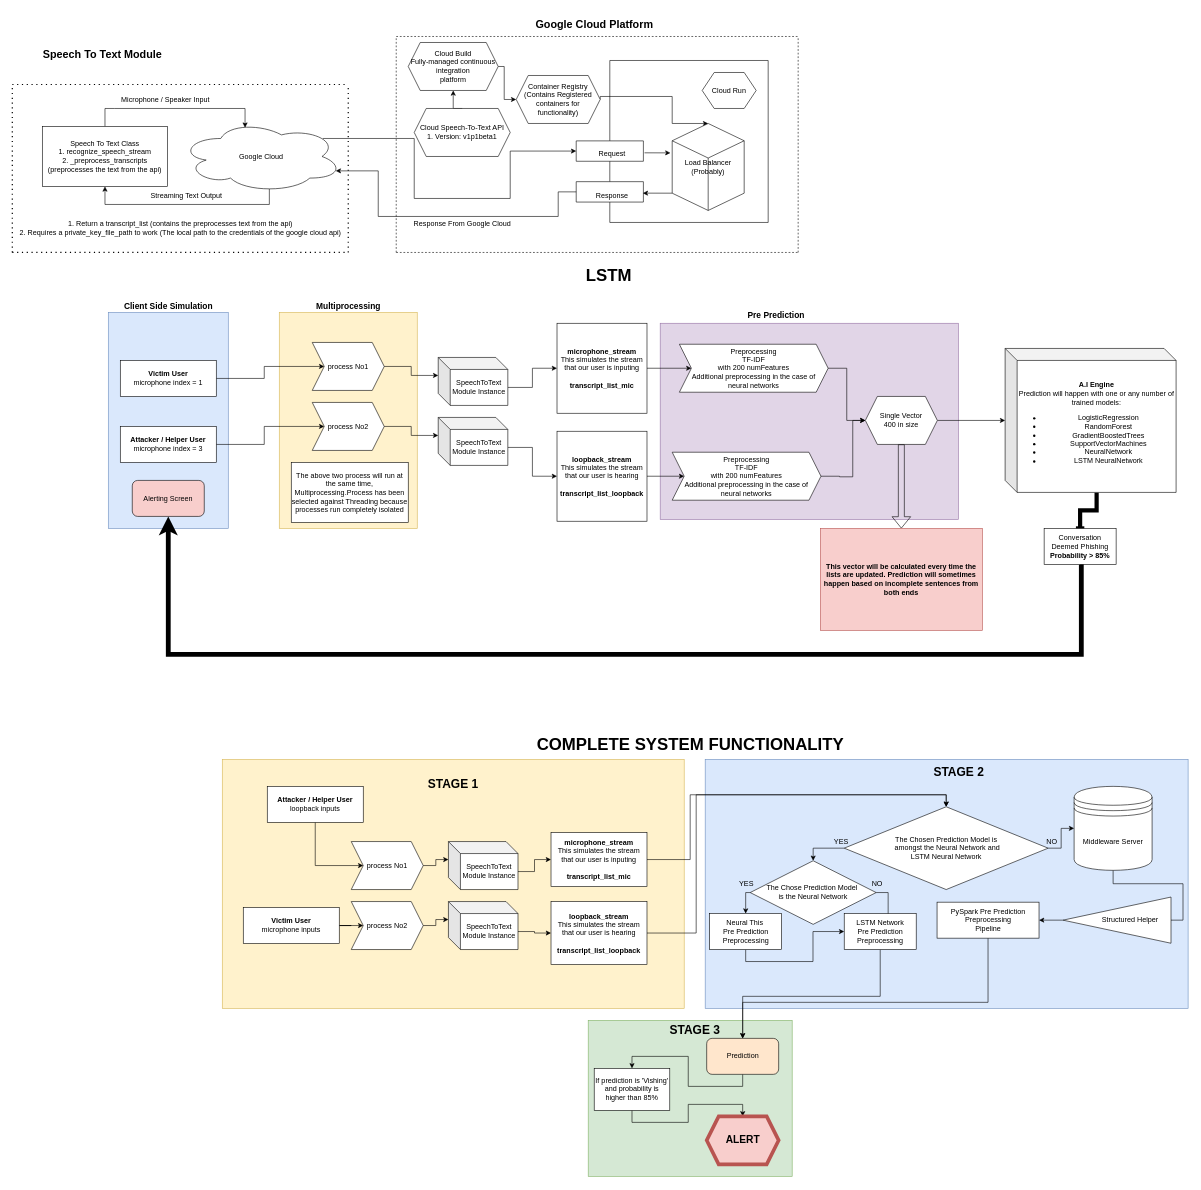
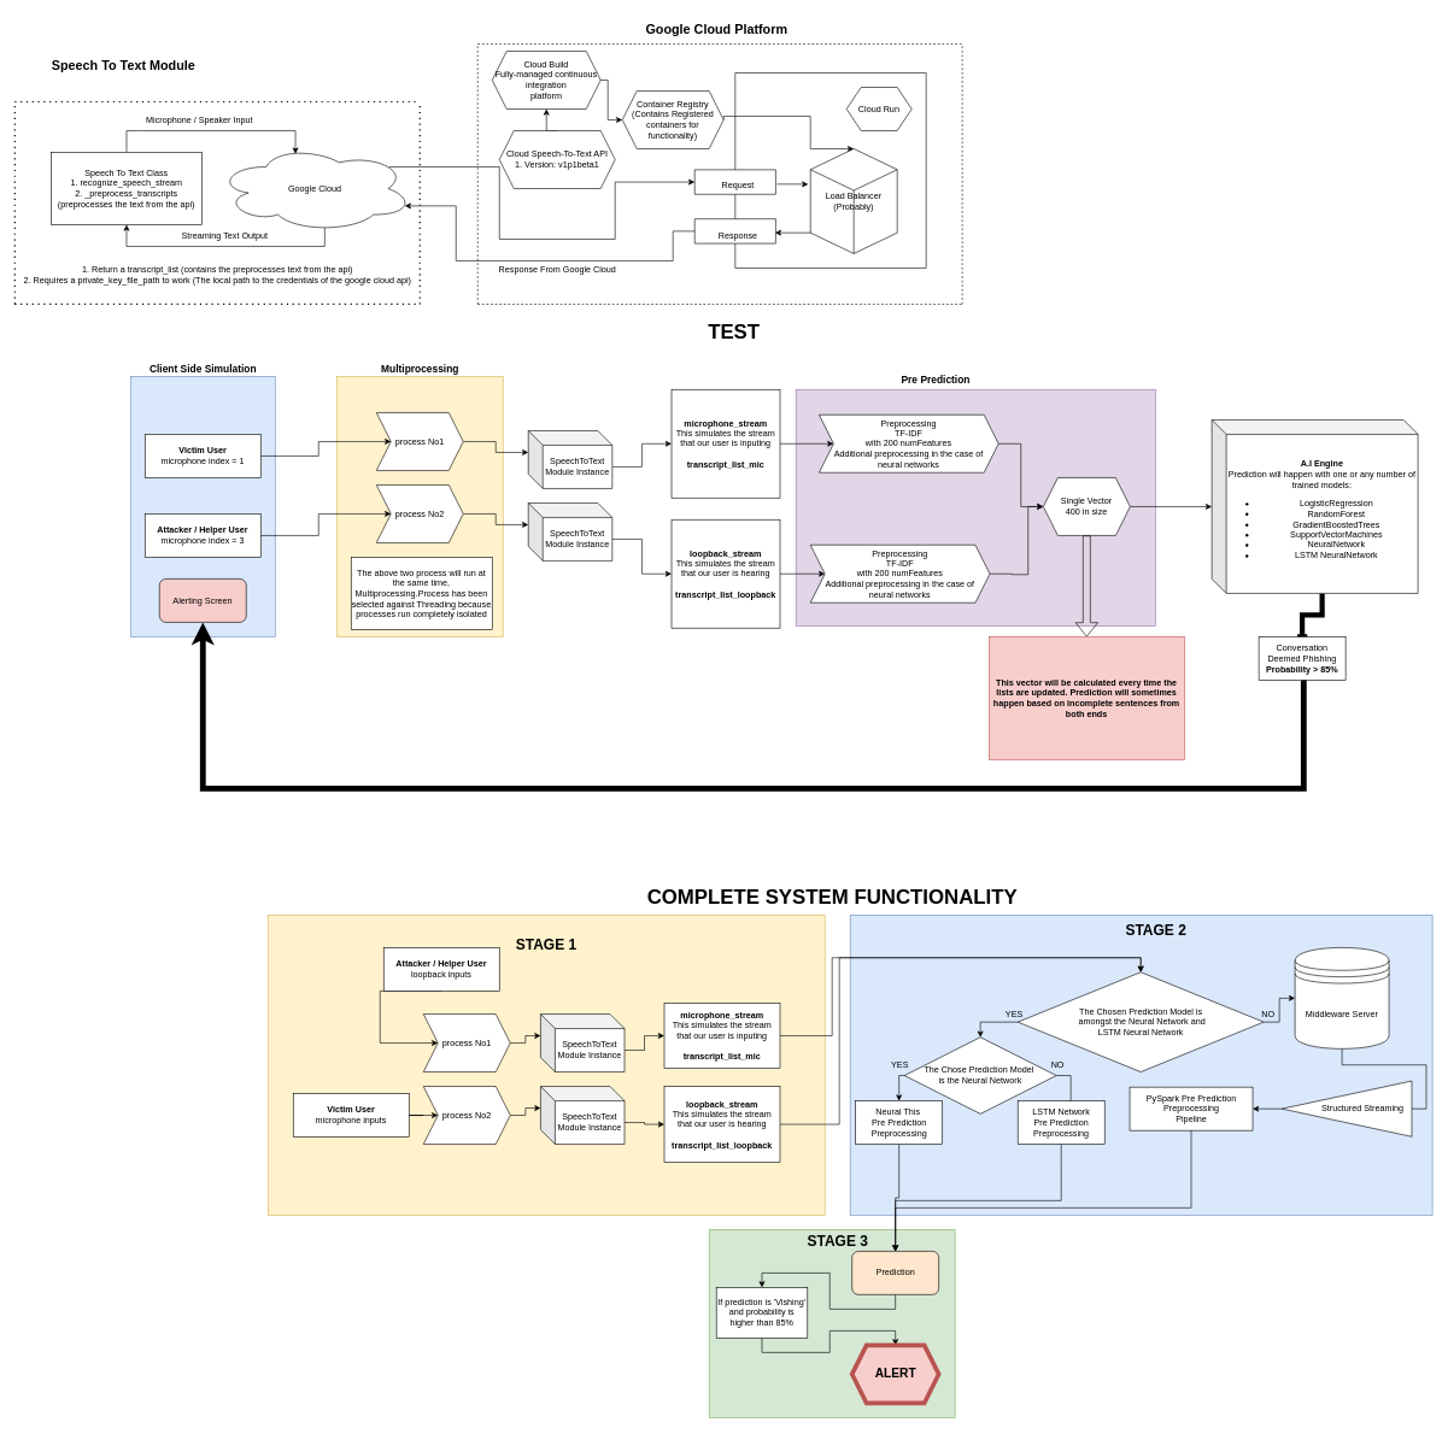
- <mxCell id="41" value="&lt;b style=&quot;&quot;&gt;&lt;font style=&quot;font-size: 28px;&quot;&gt;LSTM&lt;/font&gt;&lt;/b&gt;" style="text;html=1;align=center;verticalAlign=middle;resizable=0;points=[];autosize=1;strokeColor=none;fillColor=none;" parent="1" vertex="1"><mxGeometry x="964" y="433" width="100" height="50" as="geometry" /></mxCell>
+ <mxCell id="41" value="&lt;b style=&quot;&quot;&gt;&lt;font style=&quot;font-size: 28px;&quot;&gt;TEST&lt;/font&gt;&lt;/b&gt;" style="text;html=1;align=center;verticalAlign=middle;resizable=0;points=[];autosize=1;strokeColor=none;fillColor=none;" parent="1" vertex="1"><mxGeometry x="964" y="433" width="100" height="50" as="geometry" /></mxCell>
- <mxCell id="100" value="&lt;b&gt;Attacker / Helper User&lt;/b&gt;&lt;br&gt;loopback inputs" style="rounded=0;whiteSpace=wrap;html=1;" parent="1" vertex="1"><mxGeometry x="445" y="1310" width="160" height="60" as="geometry" /></mxCell>
+ <mxCell id="100" value="&lt;b&gt;Attacker / Helper User&lt;/b&gt;&lt;br&gt;loopback inputs" style="rounded=0;whiteSpace=wrap;html=1;" parent="1" vertex="1"><mxGeometry x="530" y="1310" width="160" height="60" as="geometry" /></mxCell>
- <mxCell id="94" value="&amp;nbsp; &amp;nbsp; &amp;nbsp; &amp;nbsp; &amp;nbsp; &amp;nbsp; &amp;nbsp;Structured Helper" style="triangle;whiteSpace=wrap;html=1;flipH=1;" parent="1" vertex="1"><mxGeometry x="1771.5" y="1494.5" width="180" height="77" as="geometry" /></mxCell>
+ <mxCell id="94" value="&amp;nbsp; &amp;nbsp; &amp;nbsp; &amp;nbsp; &amp;nbsp; &amp;nbsp; &amp;nbsp;Structured Streaming" style="triangle;whiteSpace=wrap;html=1;flipH=1;" parent="1" vertex="1"><mxGeometry x="1771.5" y="1494.5" width="180" height="77" as="geometry" /></mxCell>
- <mxCell id="116" style="edgeStyle=orthogonalEdgeStyle;rounded=0;orthogonalLoop=1;jettySize=auto;html=1;exitX=0.5;exitY=1;exitDx=0;exitDy=0;fontFamily=Helvetica;fontSize=12;fontColor=default;" parent="1" source="117" target="119" edge="1"><mxGeometry relative="1" as="geometry" /></mxCell>
+ <mxCell id="116" style="edgeStyle=orthogonalEdgeStyle;rounded=0;orthogonalLoop=1;jettySize=auto;html=1;exitX=0.5;exitY=1;exitDx=0;exitDy=0;entryX=0.5;entryY=0;entryDx=0;entryDy=0;fontFamily=Helvetica;fontSize=12;fontColor=default;" parent="1" source="117" target="96" edge="1"><mxGeometry relative="1" as="geometry" /></mxCell>
